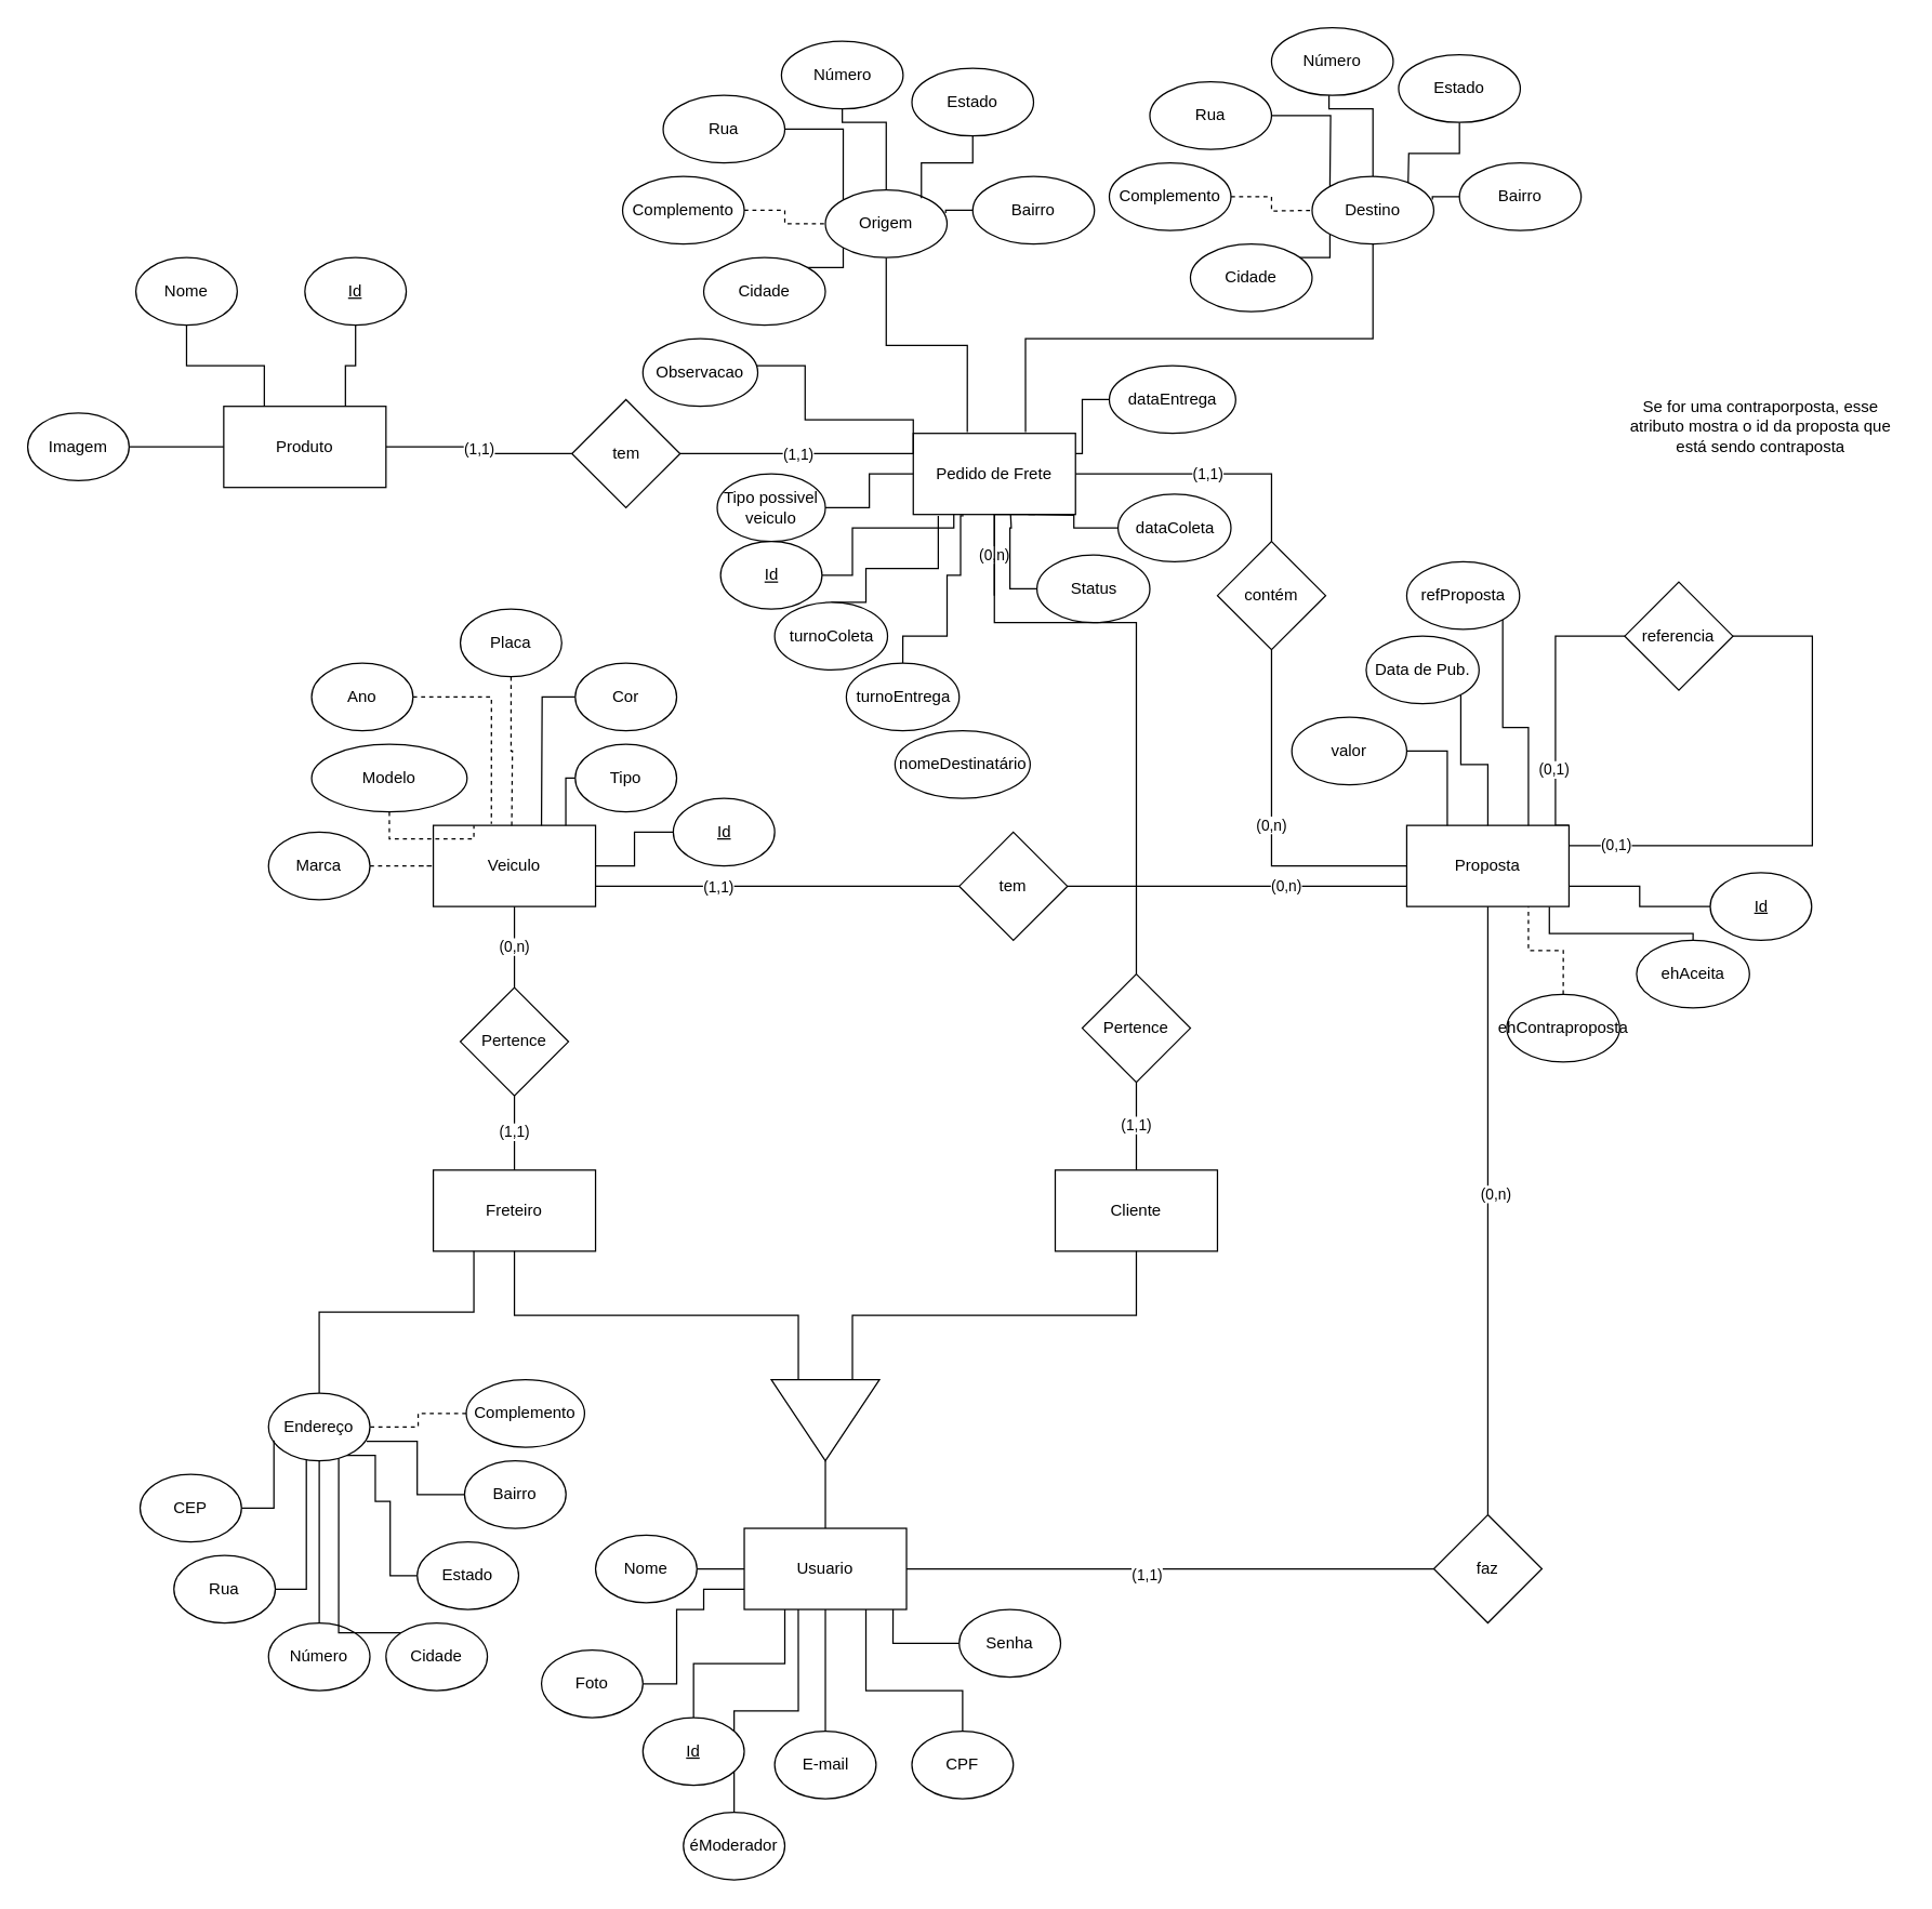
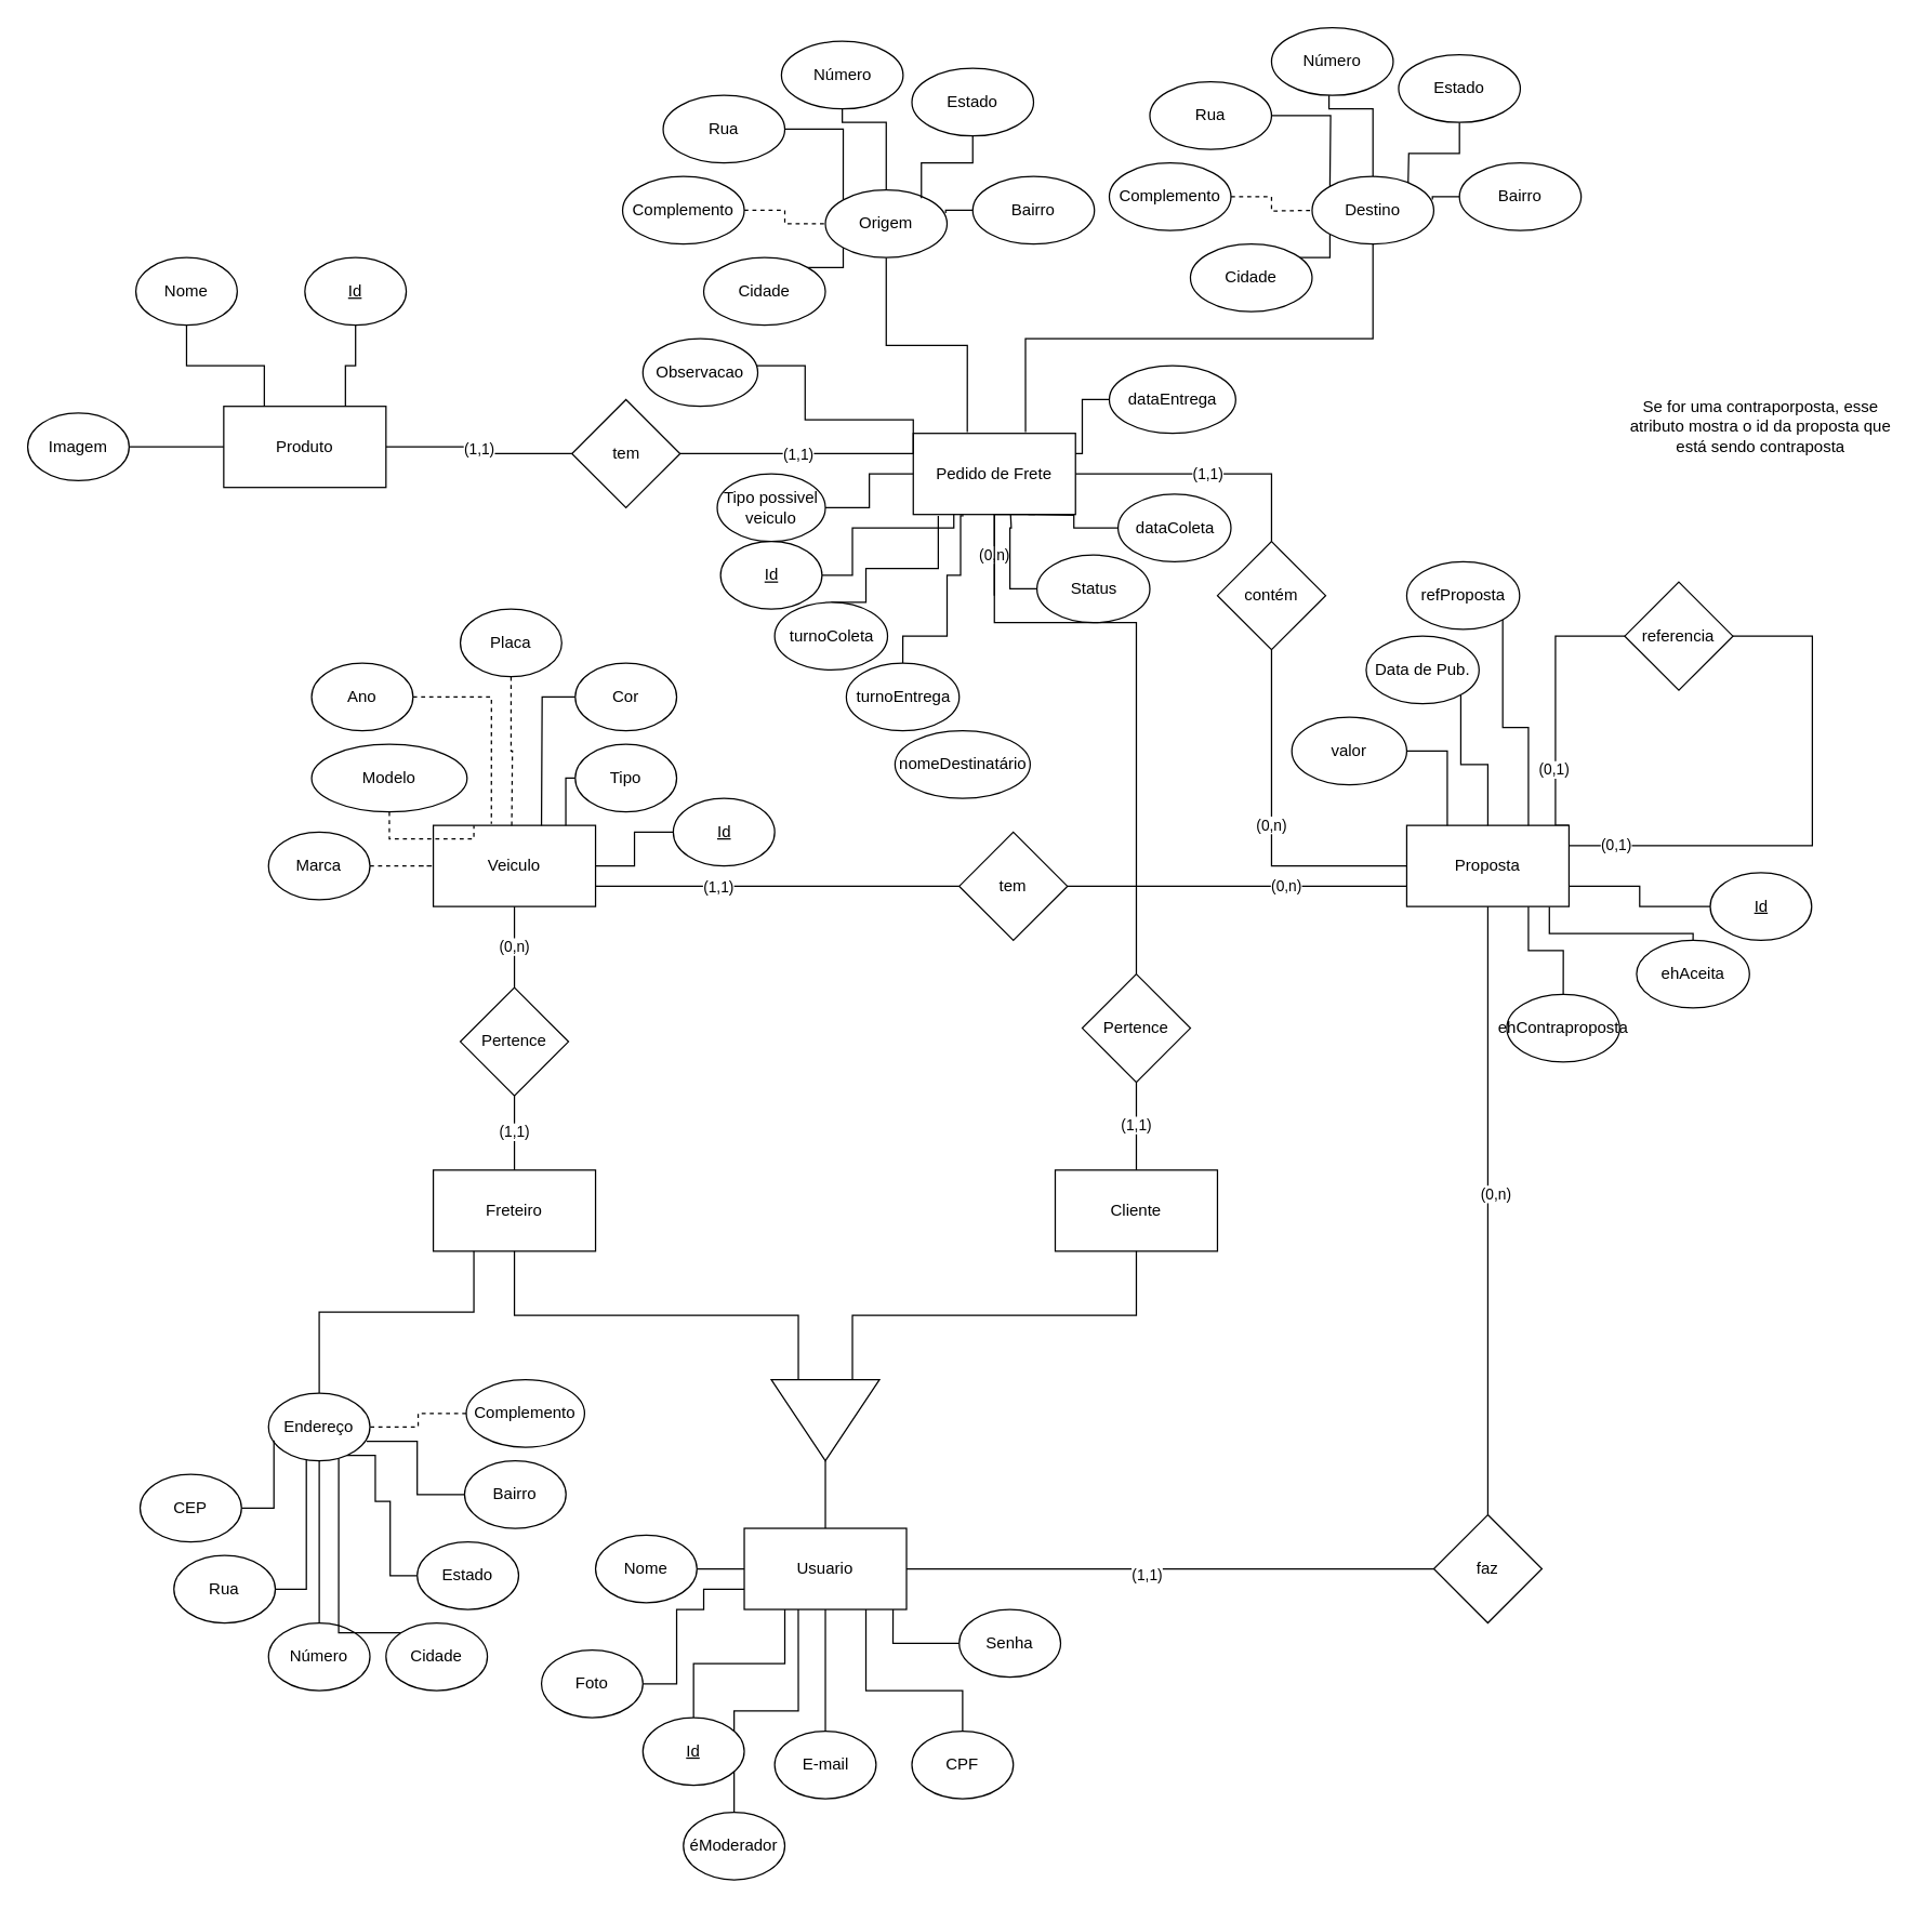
- <mxCell id="124" style="edgeStyle=orthogonalEdgeStyle;rounded=0;orthogonalLoop=1;jettySize=auto;html=1;exitX=0.5;exitY=0;exitDx=0;exitDy=0;entryX=0.75;entryY=1;entryDx=0;entryDy=0;endArrow=none;endFill=0;dashed=1;" parent="1" source="125" target="20" edge="1"><mxGeometry relative="1" as="geometry" /></mxCell>
+ <mxCell id="124" style="edgeStyle=orthogonalEdgeStyle;rounded=0;orthogonalLoop=1;jettySize=auto;html=1;exitX=0.5;exitY=0;exitDx=0;exitDy=0;entryX=0.75;entryY=1;entryDx=0;entryDy=0;endArrow=none;endFill=0;" parent="1" source="125" target="20" edge="1"><mxGeometry relative="1" as="geometry" /></mxCell>
